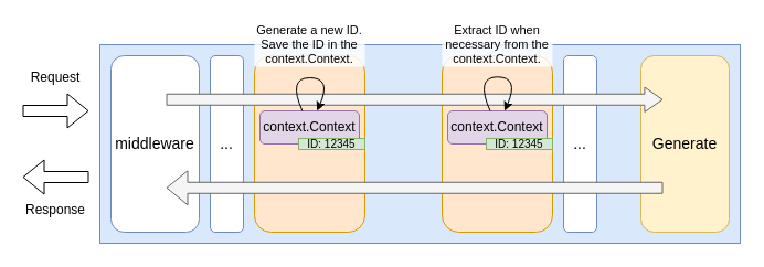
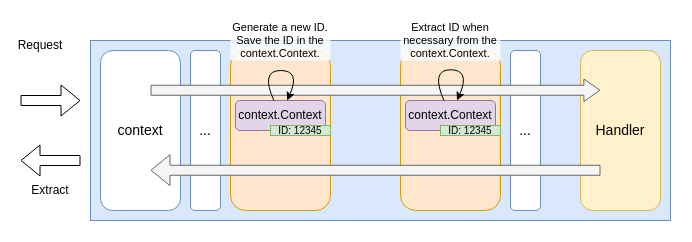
- <mxCell id="9" value="Request" style="text;html=1;strokeColor=none;fillColor=none;align=center;verticalAlign=middle;whiteSpace=wrap;rounded=0;" parent="1" vertex="1"><mxGeometry x="20" y="60" width="60" height="20" as="geometry" /></mxCell>
+ <mxCell id="9" value="Request" style="text;html=1;strokeColor=none;fillColor=none;align=center;verticalAlign=middle;whiteSpace=wrap;rounded=0;" parent="1" vertex="1"><mxGeometry x="10" y="35" width="60" height="20" as="geometry" /></mxCell>
- <mxCell id="5" value="middleware" style="rounded=1;whiteSpace=wrap;html=1;fontSize=14;strokeColor=#6c8ebf;fillColor=default;" parent="1" vertex="1"><mxGeometry x="100" y="50" width="80" height="160" as="geometry" /></mxCell>
+ <mxCell id="5" value="context" style="rounded=1;whiteSpace=wrap;html=1;fontSize=14;strokeColor=#6c8ebf;fillColor=default;" parent="1" vertex="1"><mxGeometry x="100" y="50" width="80" height="160" as="geometry" /></mxCell>
- <mxCell id="4" value="Generate&lt;br&gt;" style="rounded=1;whiteSpace=wrap;html=1;fontSize=14;strokeColor=#d6b656;fillColor=#fff2cc;" parent="1" vertex="1"><mxGeometry x="580" y="50" width="80" height="160" as="geometry" /></mxCell>
+ <mxCell id="4" value="Handler&lt;br&gt;" style="rounded=1;whiteSpace=wrap;html=1;fontSize=14;strokeColor=#d6b656;fillColor=#fff2cc;" parent="1" vertex="1"><mxGeometry x="580" y="50" width="80" height="160" as="geometry" /></mxCell>
- <mxCell id="11" value="Response" style="text;html=1;strokeColor=none;fillColor=none;align=center;verticalAlign=middle;whiteSpace=wrap;rounded=0;" parent="1" vertex="1"><mxGeometry x="20" y="180" width="60" height="20" as="geometry" /></mxCell>
+ <mxCell id="11" value="Extract" style="text;html=1;strokeColor=none;fillColor=none;align=center;verticalAlign=middle;whiteSpace=wrap;rounded=0;" parent="1" vertex="1"><mxGeometry x="20" y="180" width="60" height="20" as="geometry" /></mxCell>
